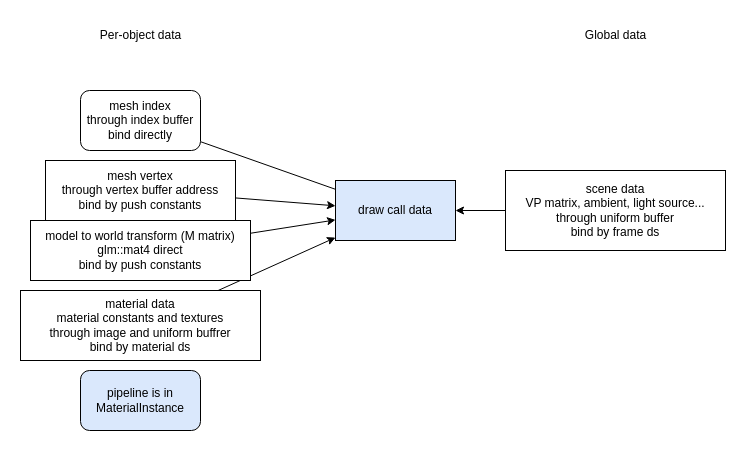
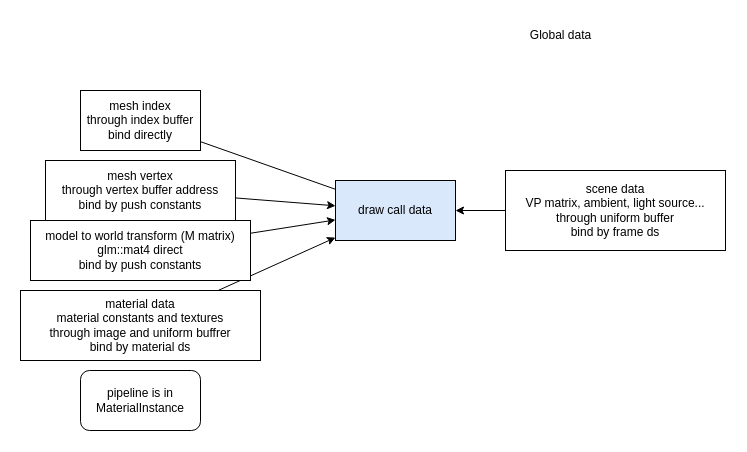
- <mxCell id="14" value="Per-object data" style="text;html=1;align=center;verticalAlign=middle;resizable=0;points=[];autosize=1;strokeColor=none;fillColor=none;" parent="1" vertex="1"><mxGeometry x="90" y="20" width="100" height="30" as="geometry" /></mxCell>
- <mxCell id="15" value="Global data" style="text;html=1;align=center;verticalAlign=middle;resizable=0;points=[];autosize=1;strokeColor=none;fillColor=none;" parent="1" vertex="1"><mxGeometry x="575" y="20" width="80" height="30" as="geometry" /></mxCell>
+ <mxCell id="15" value="Global data" style="text;html=1;align=center;verticalAlign=middle;resizable=0;points=[];autosize=1;strokeColor=none;fillColor=none;" parent="1" vertex="1"><mxGeometry x="520" y="20" width="80" height="30" as="geometry" /></mxCell>
- <mxCell id="9" value="mesh index&lt;br&gt;through index buffer&lt;br&gt;bind directly" style="whiteSpace=wrap;html=1;rounded=1;" parent="1" vertex="1"><mxGeometry x="80" y="90" width="120" height="60" as="geometry" /></mxCell>
+ <mxCell id="9" value="mesh index&lt;br&gt;through index buffer&lt;br&gt;bind directly" style="whiteSpace=wrap;html=1;" parent="1" vertex="1"><mxGeometry x="80" y="90" width="120" height="60" as="geometry" /></mxCell>
- <mxCell id="5" value="pipeline is in&lt;br&gt;MaterialInstance" style="rounded=1;whiteSpace=wrap;html=1;fillColor=#dae8fc;" parent="1" vertex="1"><mxGeometry x="80" y="370" width="120" height="60" as="geometry" /></mxCell>
+ <mxCell id="5" value="pipeline is in&lt;br&gt;MaterialInstance" style="rounded=1;whiteSpace=wrap;html=1;" parent="1" vertex="1"><mxGeometry x="80" y="370" width="120" height="60" as="geometry" /></mxCell>
